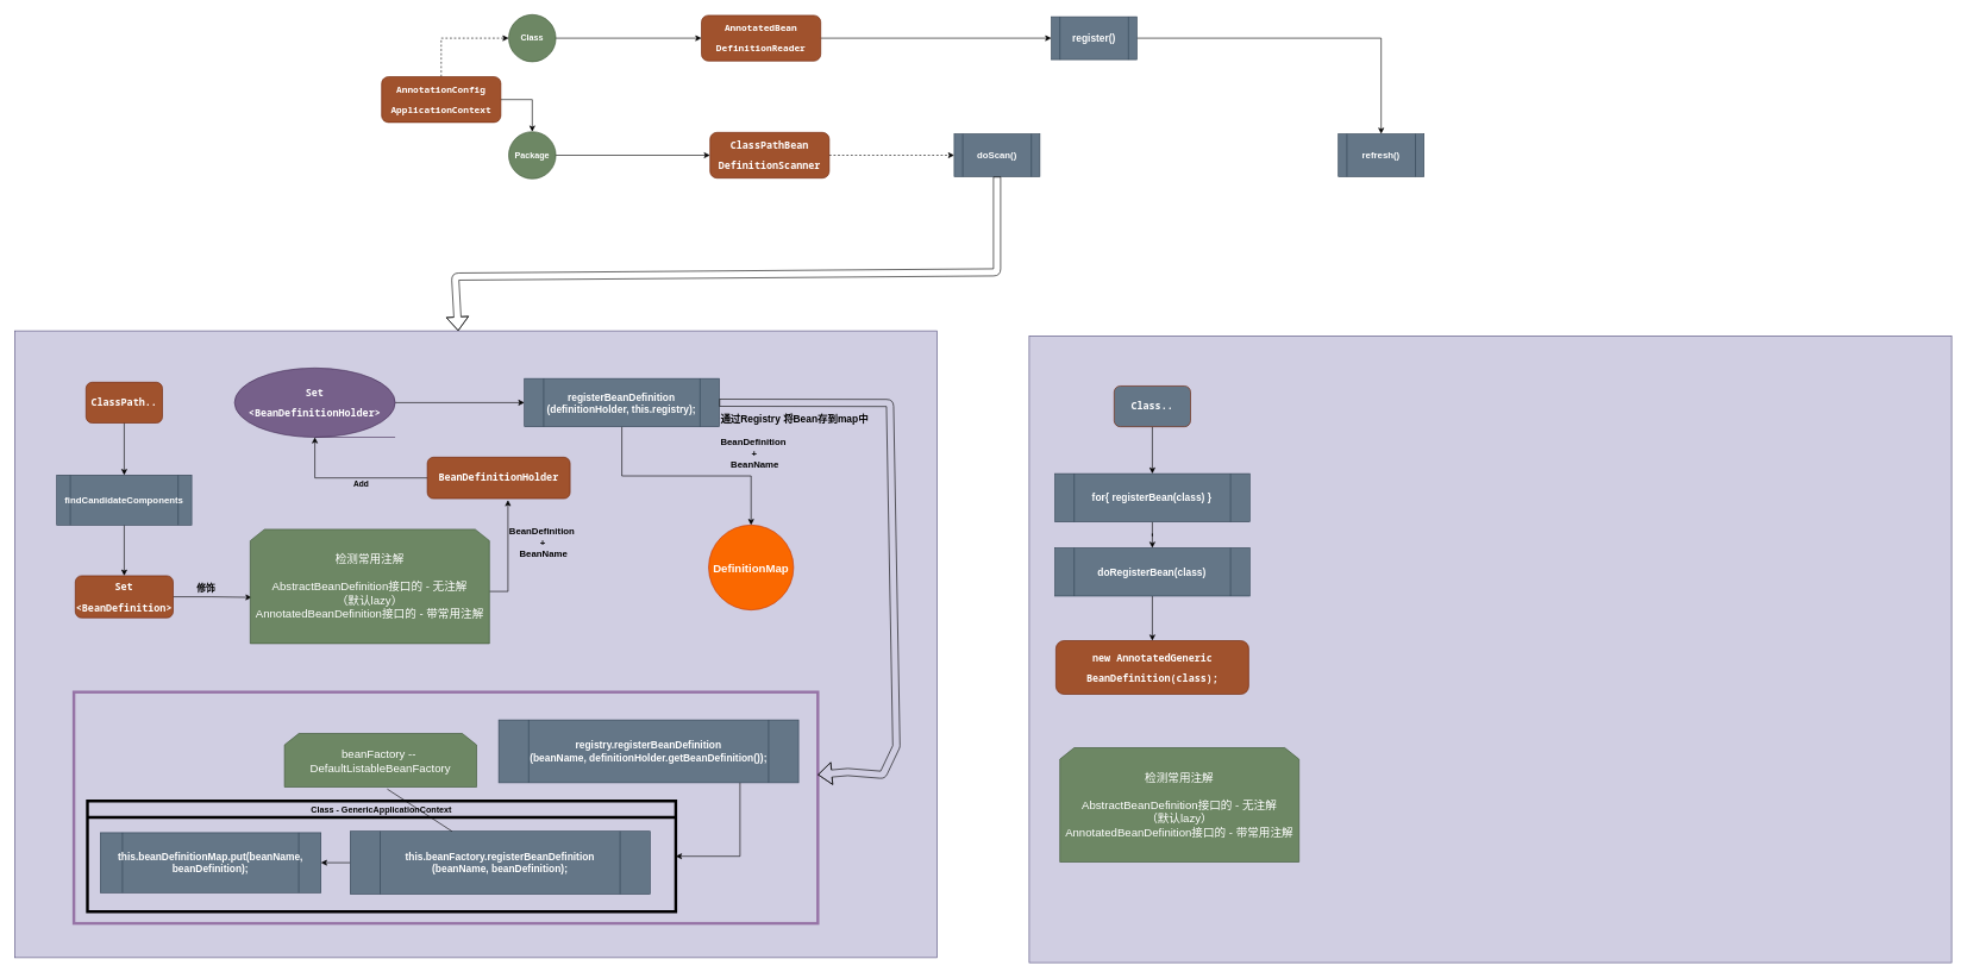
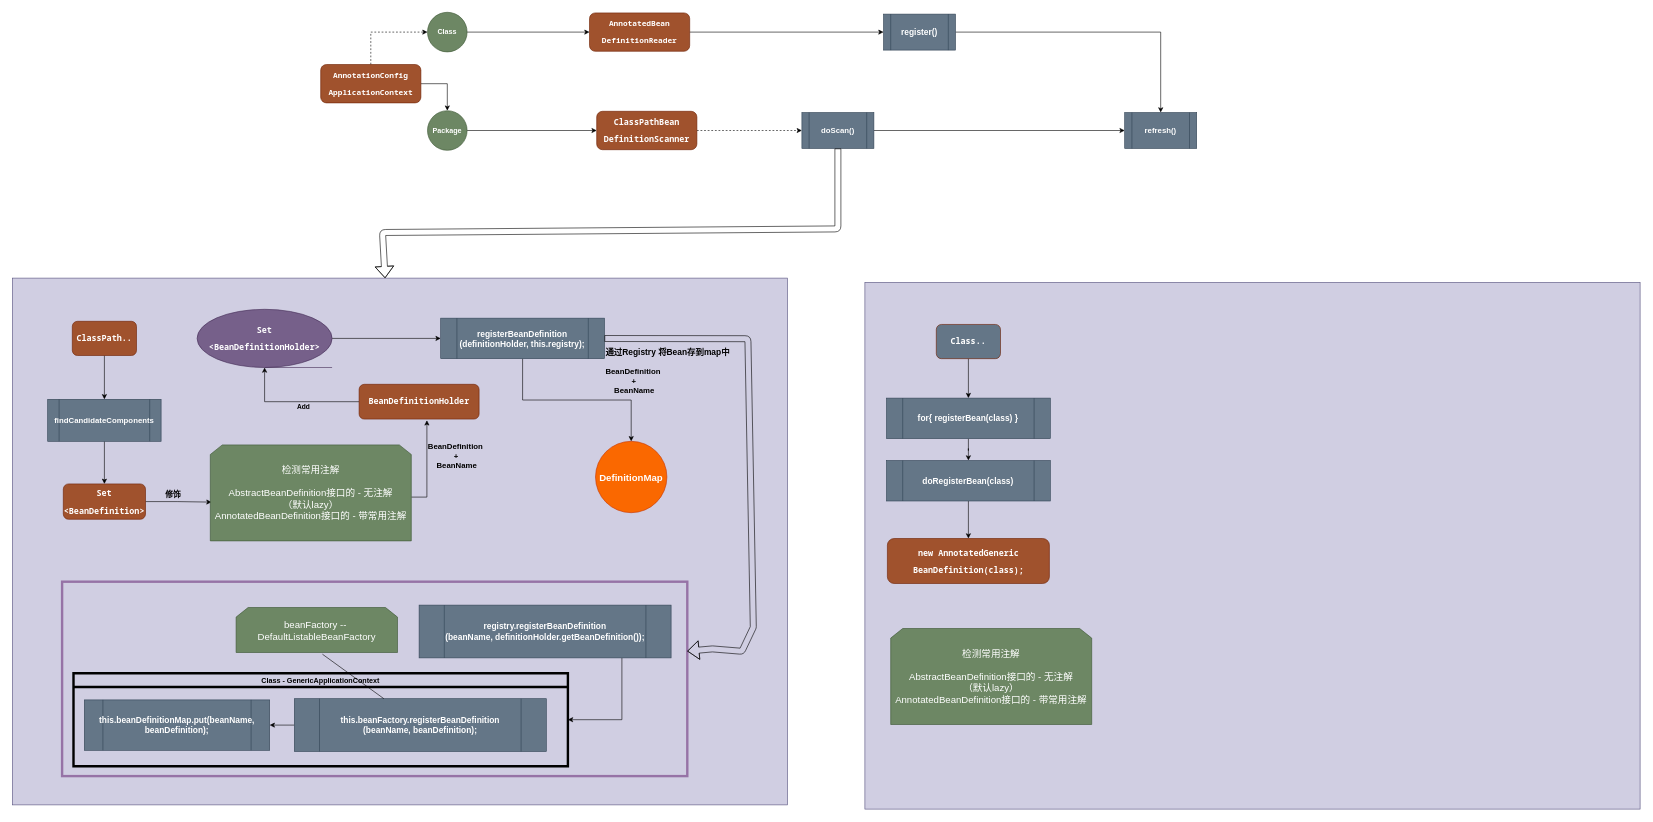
+ <mxCell id="10" style="edgeStyle=orthogonalEdgeStyle;rounded=0;orthogonalLoop=1;jettySize=auto;html=1;entryX=0;entryY=0.5;entryDx=0;entryDy=0;strokeColor=#000000;fontColor=#000000;" parent="1" source="11" target="46" edge="1"><mxGeometry relative="1" as="geometry" /></mxCell>
- <mxCell id="43" value="&lt;span style=&quot;font-size: 16px&quot;&gt;beanFactory --&amp;nbsp;&lt;/span&gt;&lt;br&gt;&lt;span style=&quot;font-size: 16px&quot;&gt;DefaultListableBeanFactory&lt;/span&gt;" style="shape=loopLimit;whiteSpace=wrap;html=1;fillColor=#6d8764;strokeColor=#3A5431;fontColor=#ffffff;" parent="1" vertex="1"><mxGeometry x="398" y="1027" width="269" height="75" as="geometry" /></mxCell>
+ <mxCell id="43" value="&lt;span style=&quot;font-size: 16px&quot;&gt;beanFactory --&amp;nbsp;&lt;/span&gt;&lt;br&gt;&lt;span style=&quot;font-size: 16px&quot;&gt;DefaultListableBeanFactory&lt;/span&gt;" style="shape=loopLimit;whiteSpace=wrap;html=1;fillColor=#6d8764;strokeColor=#3A5431;fontColor=#ffffff;" parent="1" vertex="1"><mxGeometry x="393" y="1012" width="269" height="75" as="geometry" /></mxCell>
